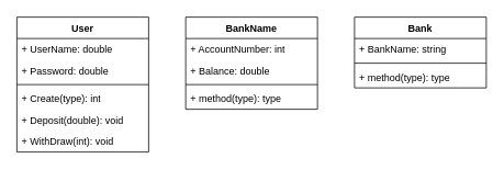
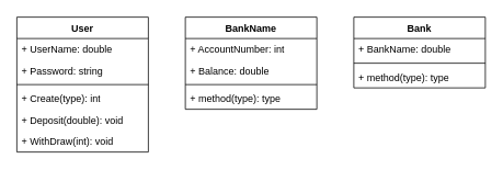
- <mxCell id="15" value="+ BankName: string" style="text;strokeColor=none;fillColor=none;align=left;verticalAlign=top;spacingLeft=4;spacingRight=4;overflow=hidden;rotatable=0;points=[[0,0.5],[1,0.5]];portConstraint=eastwest;whiteSpace=wrap;html=1;" vertex="1" parent="14"><mxGeometry y="26" width="160" height="26" as="geometry" /></mxCell>
+ <mxCell id="15" value="+ BankName: double" style="text;strokeColor=none;fillColor=none;align=left;verticalAlign=top;spacingLeft=4;spacingRight=4;overflow=hidden;rotatable=0;points=[[0,0.5],[1,0.5]];portConstraint=eastwest;whiteSpace=wrap;html=1;" vertex="1" parent="14"><mxGeometry y="26" width="160" height="26" as="geometry" /></mxCell>
- <mxCell id="4" value="+ Password: double" style="text;strokeColor=none;fillColor=none;align=left;verticalAlign=top;spacingLeft=4;spacingRight=4;overflow=hidden;rotatable=0;points=[[0,0.5],[1,0.5]];portConstraint=eastwest;whiteSpace=wrap;html=1;" vertex="1" parent="2"><mxGeometry y="52" width="160" height="26" as="geometry" /></mxCell>
+ <mxCell id="4" value="+ Password: string" style="text;strokeColor=none;fillColor=none;align=left;verticalAlign=top;spacingLeft=4;spacingRight=4;overflow=hidden;rotatable=0;points=[[0,0.5],[1,0.5]];portConstraint=eastwest;whiteSpace=wrap;html=1;" vertex="1" parent="2"><mxGeometry y="52" width="160" height="26" as="geometry" /></mxCell>
